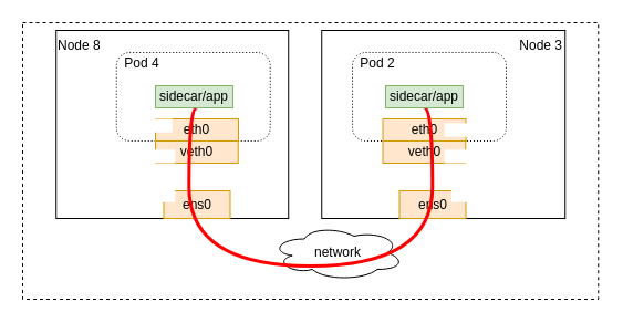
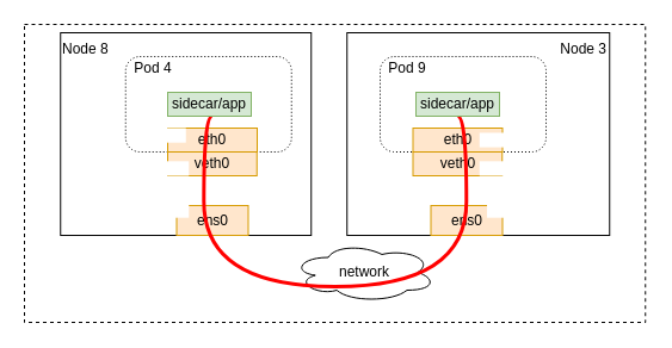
- <mxCell id="16" value="Pod 2" style="text;html=1;strokeColor=none;fillColor=none;align=center;verticalAlign=middle;whiteSpace=wrap;rounded=0;shadow=0;" vertex="1" parent="1"><mxGeometry x="311" y="42" width="60" height="30" as="geometry" /></mxCell>
+ <mxCell id="16" value="Pod 9" style="text;html=1;strokeColor=none;fillColor=none;align=center;verticalAlign=middle;whiteSpace=wrap;rounded=0;shadow=0;" vertex="1" parent="1"><mxGeometry x="311" y="42" width="60" height="30" as="geometry" /></mxCell>
